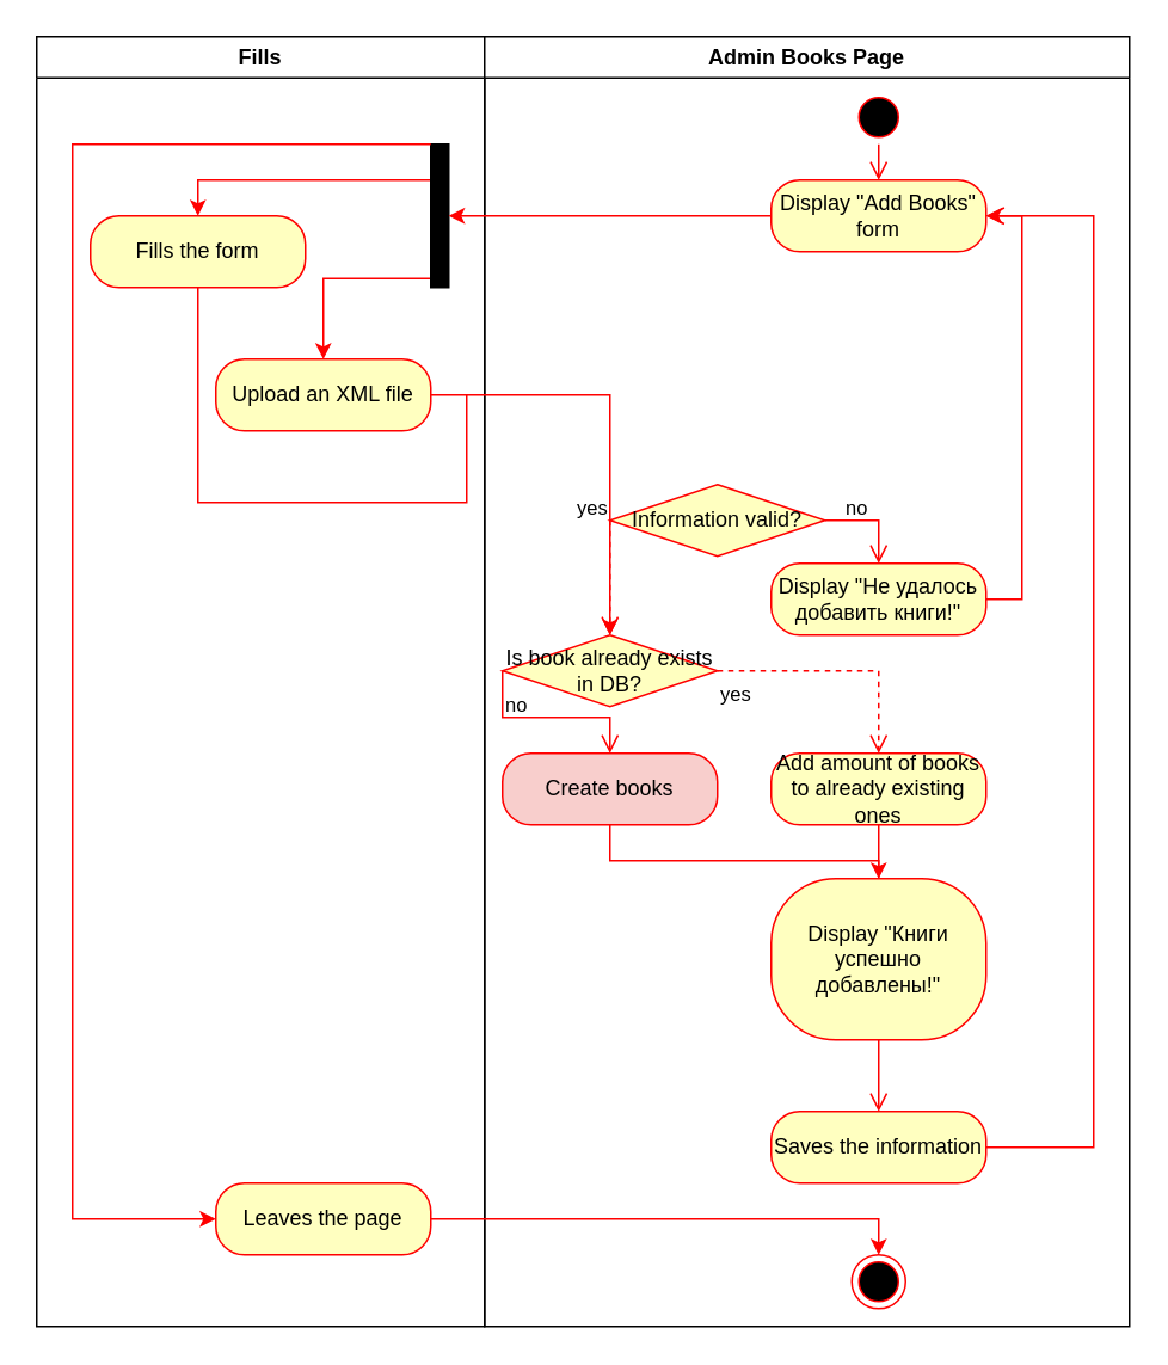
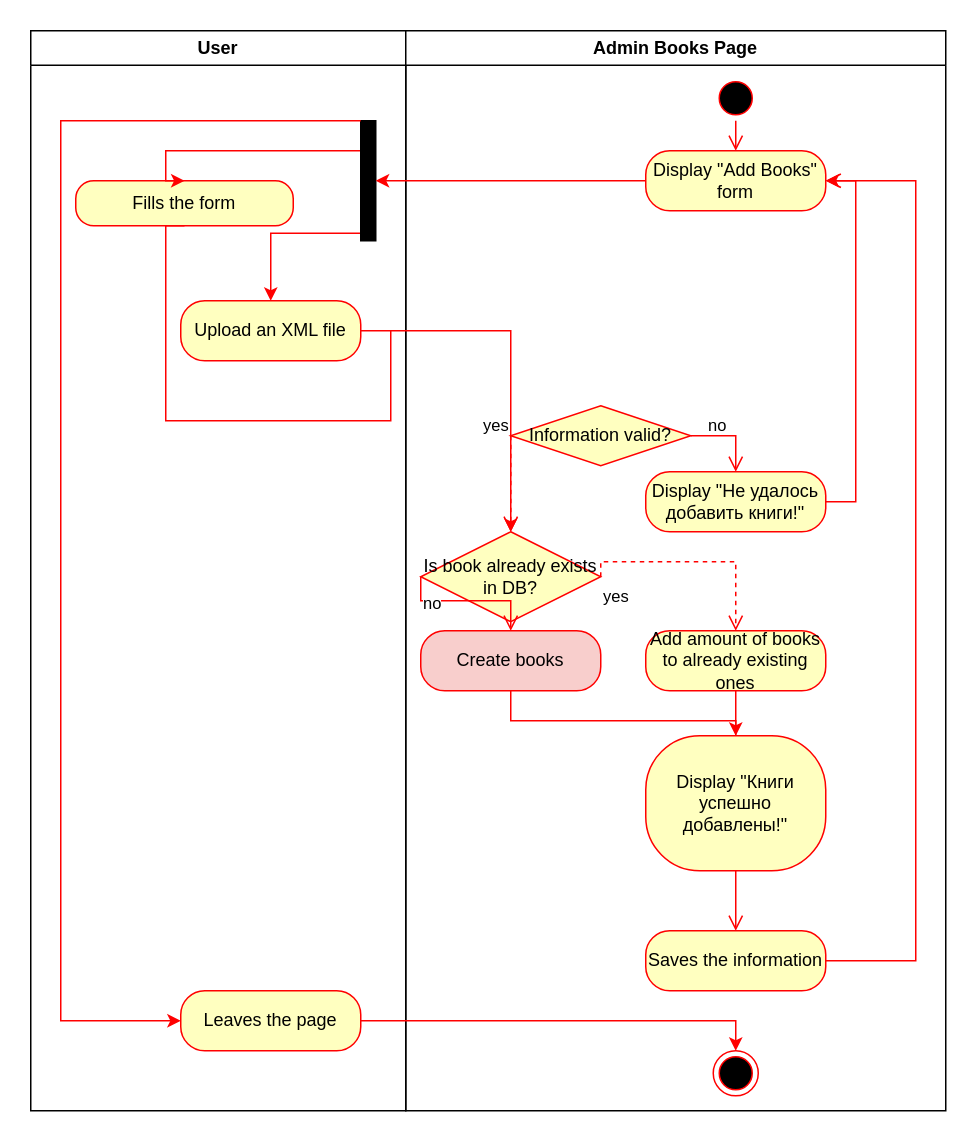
- <mxCell id="2" value="Fills" style="swimlane;whiteSpace=wrap;html=1;" parent="1" vertex="1"><mxGeometry x="20" y="20" width="250" height="720" as="geometry" /></mxCell>
+ <mxCell id="2" value="User" style="swimlane;whiteSpace=wrap;html=1;" parent="1" vertex="1"><mxGeometry x="20" y="20" width="250" height="720" as="geometry" /></mxCell>
- <mxCell id="3" value="Fills the form" style="rounded=1;whiteSpace=wrap;html=1;arcSize=40;fontColor=#000000;fillColor=#ffffc0;strokeColor=#ff0000;" parent="2" vertex="1"><mxGeometry x="30" y="100" width="120" height="40" as="geometry" /></mxCell>
+ <mxCell id="3" value="Fills the form" style="rounded=1;whiteSpace=wrap;html=1;arcSize=40;fontColor=#000000;fillColor=#ffffc0;strokeColor=#ff0000;" parent="2" vertex="1"><mxGeometry x="30" y="100" width="145" height="30" as="geometry" /></mxCell>
- <mxCell id="26" value="Is book already exists in DB?" style="rhombus;whiteSpace=wrap;html=1;fontColor=#000000;fillColor=#ffffc0;strokeColor=#ff0000;" vertex="1" parent="11"><mxGeometry x="10" y="334" width="120" height="40" as="geometry" /></mxCell>
+ <mxCell id="26" value="Is book already exists in DB?" style="rhombus;whiteSpace=wrap;html=1;fontColor=#000000;fillColor=#ffffc0;strokeColor=#ff0000;" vertex="1" parent="11"><mxGeometry x="10" y="334" width="120" height="60" as="geometry" /></mxCell>
